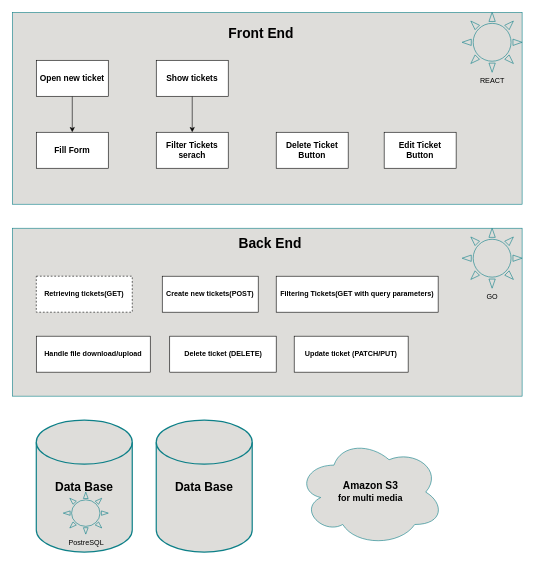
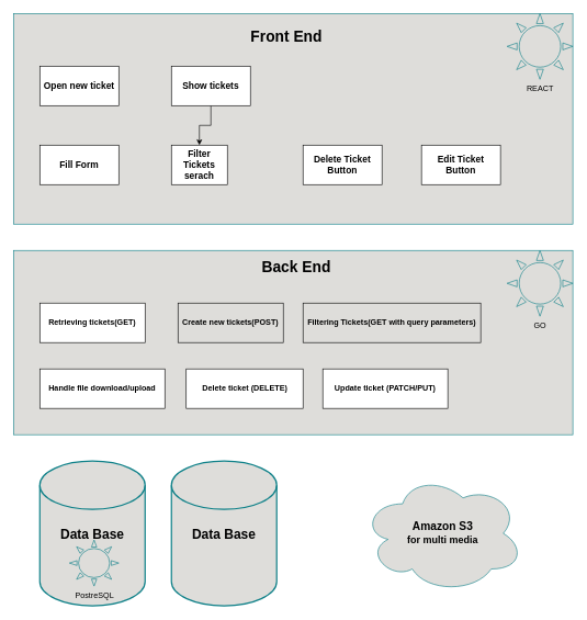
- <mxCell id="6" value="" style="edgeStyle=orthogonalEdgeStyle;rounded=0;orthogonalLoop=1;jettySize=auto;html=1;fontStyle=1;fontSize=14;" parent="1" source="7" target="11" edge="1"><mxGeometry relative="1" as="geometry" /></mxCell>
- <mxCell id="10" value="Filter Tickets serach" style="rounded=0;whiteSpace=wrap;html=1;fontStyle=1;fontSize=14;" parent="1" vertex="1"><mxGeometry x="260" y="220" width="120" height="60" as="geometry" /></mxCell>
+ <mxCell id="10" value="Filter Tickets serach" style="rounded=0;whiteSpace=wrap;html=1;fontStyle=1;fontSize=14;" parent="1" vertex="1"><mxGeometry x="260" y="220" width="85" height="60" as="geometry" /></mxCell>
- <mxCell id="13" value="&lt;b&gt;Retrieving tickets(GET)&lt;br&gt;&lt;/b&gt;" style="rounded=0;whiteSpace=wrap;html=1;dashed=1;" parent="1" vertex="1"><mxGeometry x="60" y="460" width="160" height="60" as="geometry" /></mxCell>
+ <mxCell id="13" value="&lt;b&gt;Retrieving tickets(GET)&lt;br&gt;&lt;/b&gt;" style="rounded=0;whiteSpace=wrap;html=1;" parent="1" vertex="1"><mxGeometry x="60" y="460" width="160" height="60" as="geometry" /></mxCell>
- <mxCell id="14" value="&lt;b&gt;Create new tickets(POST)&lt;br&gt;&lt;/b&gt;" style="rounded=0;whiteSpace=wrap;html=1;" parent="1" vertex="1"><mxGeometry x="270" y="460" width="160" height="60" as="geometry" /></mxCell>
+ <mxCell id="14" value="&lt;b&gt;Create new tickets(POST)&lt;br&gt;&lt;/b&gt;" style="rounded=0;whiteSpace=wrap;html=1;fillColor=#deddda;" parent="1" vertex="1"><mxGeometry x="270" y="460" width="160" height="60" as="geometry" /></mxCell>
- <mxCell id="15" value="&lt;b&gt;Filtering Tickets(GET with query parameters)&lt;br&gt;&lt;/b&gt;" style="rounded=0;whiteSpace=wrap;html=1;" parent="1" vertex="1"><mxGeometry x="460" y="460" width="270" height="60" as="geometry" /></mxCell>
+ <mxCell id="15" value="&lt;b&gt;Filtering Tickets(GET with query parameters)&lt;br&gt;&lt;/b&gt;" style="rounded=0;whiteSpace=wrap;html=1;fillColor=#deddda;" parent="1" vertex="1"><mxGeometry x="460" y="460" width="270" height="60" as="geometry" /></mxCell>
- <mxCell id="19" value="&lt;div style=&quot;font-size: 17px;&quot;&gt;&lt;font style=&quot;font-size: 17px;&quot;&gt;&lt;b&gt;Amazon S3&lt;br&gt;&lt;/b&gt;&lt;/font&gt;&lt;/div&gt;&lt;div style=&quot;font-size: 15px;&quot;&gt;&lt;font style=&quot;font-size: 15px;&quot;&gt;&lt;b&gt;&lt;font style=&quot;font-size: 15px;&quot;&gt;for multi media&lt;/font&gt;&lt;br&gt;&lt;/b&gt;&lt;/font&gt;&lt;/div&gt;" style="ellipse;shape=cloud;whiteSpace=wrap;html=1;rounded=0;strokeColor=#0e8088;align=center;verticalAlign=middle;fontFamily=Helvetica;fontSize=12;fontColor=default;fillColor=#deddda;" parent="1" vertex="1"><mxGeometry x="495" y="730" width="245" height="180" as="geometry" /></mxCell>
+ <mxCell id="19" value="&lt;div style=&quot;font-size: 17px;&quot;&gt;&lt;font style=&quot;font-size: 17px;&quot;&gt;&lt;b&gt;Amazon S3&lt;br&gt;&lt;/b&gt;&lt;/font&gt;&lt;/div&gt;&lt;div style=&quot;font-size: 15px;&quot;&gt;&lt;font style=&quot;font-size: 15px;&quot;&gt;&lt;b&gt;&lt;font style=&quot;font-size: 15px;&quot;&gt;for multi media&lt;/font&gt;&lt;br&gt;&lt;/b&gt;&lt;/font&gt;&lt;/div&gt;" style="ellipse;shape=cloud;whiteSpace=wrap;html=1;rounded=0;strokeColor=#0e8088;align=center;verticalAlign=middle;fontFamily=Helvetica;fontSize=12;fontColor=default;fillColor=#deddda;" parent="1" vertex="1"><mxGeometry x="550" y="720" width="245" height="180" as="geometry" /></mxCell>
